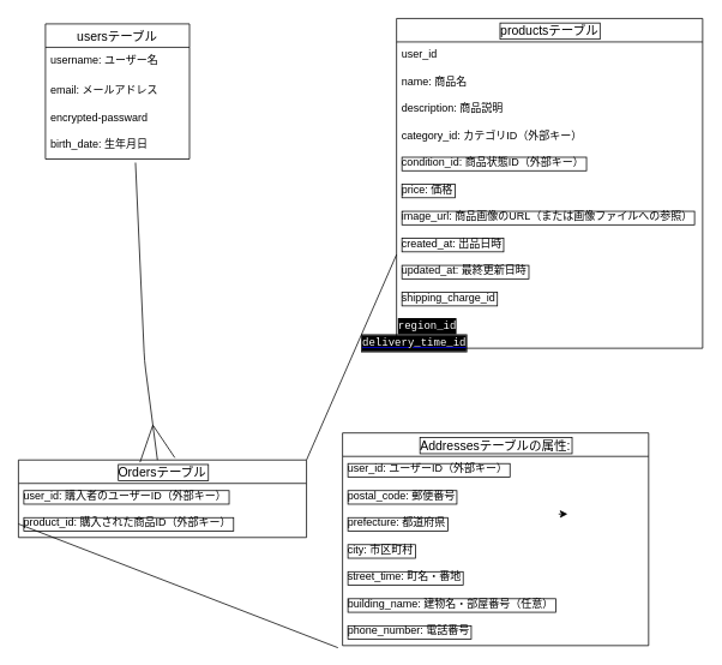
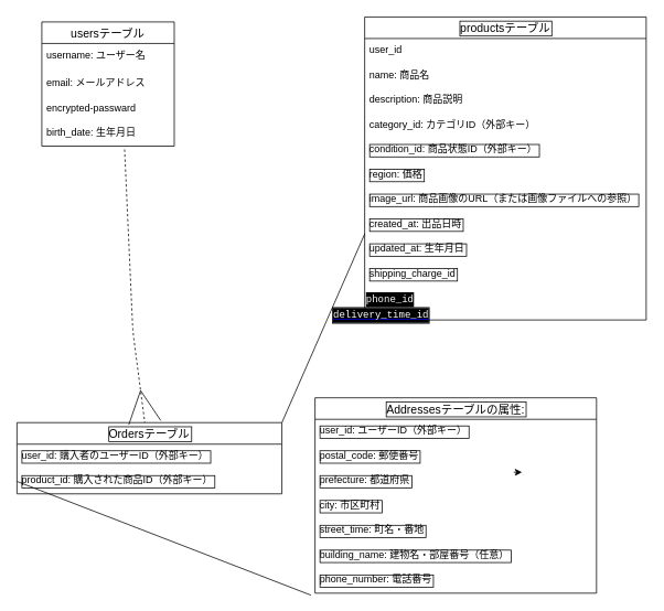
- <mxCell id="8" value="price: 価格" style="text;strokeColor=none;fillColor=none;spacingLeft=4;spacingRight=4;overflow=hidden;rotatable=0;points=[[0,0.5],[1,0.5]];portConstraint=eastwest;fontSize=12;labelBorderColor=default;" vertex="1" parent="2"><mxGeometry y="176" width="340" height="30" as="geometry" /></mxCell>
+ <mxCell id="8" value="region: 価格" style="text;strokeColor=none;fillColor=none;spacingLeft=4;spacingRight=4;overflow=hidden;rotatable=0;points=[[0,0.5],[1,0.5]];portConstraint=eastwest;fontSize=12;labelBorderColor=default;" vertex="1" parent="2"><mxGeometry y="176" width="340" height="30" as="geometry" /></mxCell>
- <mxCell id="11" value="updated_at: 最終更新日時&#10;" style="text;strokeColor=none;fillColor=none;spacingLeft=4;spacingRight=4;overflow=hidden;rotatable=0;points=[[0,0.5],[1,0.5]];portConstraint=eastwest;fontSize=12;labelBorderColor=default;" vertex="1" parent="2"><mxGeometry y="266" width="340" height="30" as="geometry" /></mxCell>
+ <mxCell id="11" value="updated_at: 生年月日&#10;" style="text;strokeColor=none;fillColor=none;spacingLeft=4;spacingRight=4;overflow=hidden;rotatable=0;points=[[0,0.5],[1,0.5]];portConstraint=eastwest;fontSize=12;labelBorderColor=default;" vertex="1" parent="2"><mxGeometry y="266" width="340" height="30" as="geometry" /></mxCell>
- <mxCell id="32" style="edgeStyle=none;html=1;exitX=0.625;exitY=1.133;exitDx=0;exitDy=0;shadow=0;startArrow=none;startFill=0;exitPerimeter=0;strokeWidth=1;endSize=37;startSize=37;endArrow=ERmany;endFill=0;" edge="1" parent="1" source="18" target="20"><mxGeometry relative="1" as="geometry"><Array as="points"><mxPoint x="160" y="400" /></Array></mxGeometry></mxCell>
+ <mxCell id="32" style="edgeStyle=none;html=1;exitX=0.625;exitY=1.133;exitDx=0;exitDy=0;shadow=0;startArrow=none;startFill=0;exitPerimeter=0;strokeWidth=1;endSize=37;startSize=37;endArrow=ERmany;endFill=0;dashed=1;" edge="1" parent="1" source="18" target="20"><mxGeometry relative="1" as="geometry"><Array as="points"><mxPoint x="160" y="400" /></Array></mxGeometry></mxCell>
- <mxCell id="13" value="&lt;meta charset=&quot;utf-8&quot;&gt;&lt;div style=&quot;color: rgb(255, 255, 255); background-color: rgb(0, 0, 0); font-family: Menlo, Monaco, &amp;quot;Courier New&amp;quot;, monospace; font-weight: normal; font-size: 12px; line-height: 18px;&quot;&gt;&lt;div&gt;&lt;span style=&quot;color: #ffffff;&quot;&gt;region_id  &lt;/span&gt;&lt;/div&gt;&lt;/div&gt;" style="text;whiteSpace=wrap;html=1;" vertex="1" parent="2"><mxGeometry y="326" width="340" height="40" as="geometry" /></mxCell>
+ <mxCell id="13" value="&lt;meta charset=&quot;utf-8&quot;&gt;&lt;div style=&quot;color: rgb(255, 255, 255); background-color: rgb(0, 0, 0); font-family: Menlo, Monaco, &amp;quot;Courier New&amp;quot;, monospace; font-weight: normal; font-size: 12px; line-height: 18px;&quot;&gt;&lt;div&gt;&lt;span style=&quot;color: #ffffff;&quot;&gt;phone_id  &lt;/span&gt;&lt;/div&gt;&lt;/div&gt;" style="text;whiteSpace=wrap;html=1;" vertex="1" parent="2"><mxGeometry y="326" width="340" height="40" as="geometry" /></mxCell>
